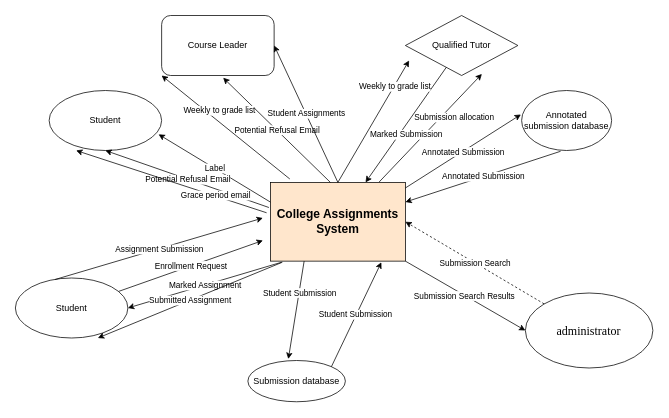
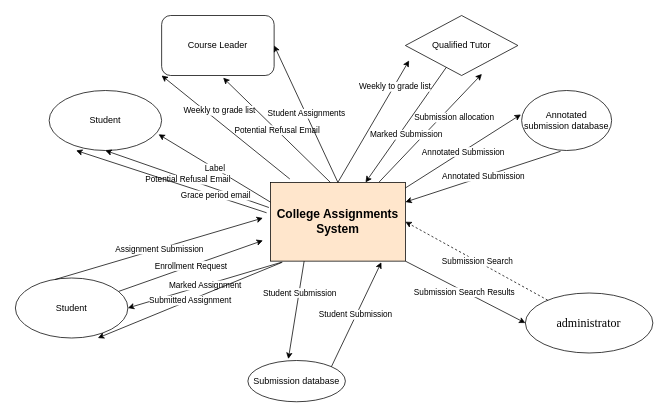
- <mxCell id="17" value="&lt;div class=&quot;page&quot; title=&quot;Page 4&quot;&gt;&lt;div class=&quot;layoutArea&quot;&gt;&lt;div class=&quot;column&quot;&gt;&lt;ul style=&quot;list-style-type: none&quot;&gt;&lt;li&gt;&lt;p&gt;&lt;font face=&quot;arialmt&quot; size=&quot;3&quot;&gt;administrator&lt;/font&gt;&lt;/p&gt;&lt;/li&gt;&lt;/ul&gt;&lt;/div&gt;&lt;/div&gt;&lt;/div&gt;" style="ellipse;whiteSpace=wrap;html=1;align=left;" parent="1" vertex="1"><mxGeometry x="700" y="390" width="170" height="100" as="geometry" /></mxCell>
+ <mxCell id="17" value="&lt;div class=&quot;page&quot; title=&quot;Page 4&quot;&gt;&lt;div class=&quot;layoutArea&quot;&gt;&lt;div class=&quot;column&quot;&gt;&lt;ul style=&quot;list-style-type: none&quot;&gt;&lt;li&gt;&lt;p&gt;&lt;font face=&quot;arialmt&quot; size=&quot;3&quot;&gt;administrator&lt;/font&gt;&lt;/p&gt;&lt;/li&gt;&lt;/ul&gt;&lt;/div&gt;&lt;/div&gt;&lt;/div&gt;" style="ellipse;whiteSpace=wrap;html=1;align=left;" parent="1" vertex="1"><mxGeometry x="700" y="390" width="170" height="80" as="geometry" /></mxCell>
